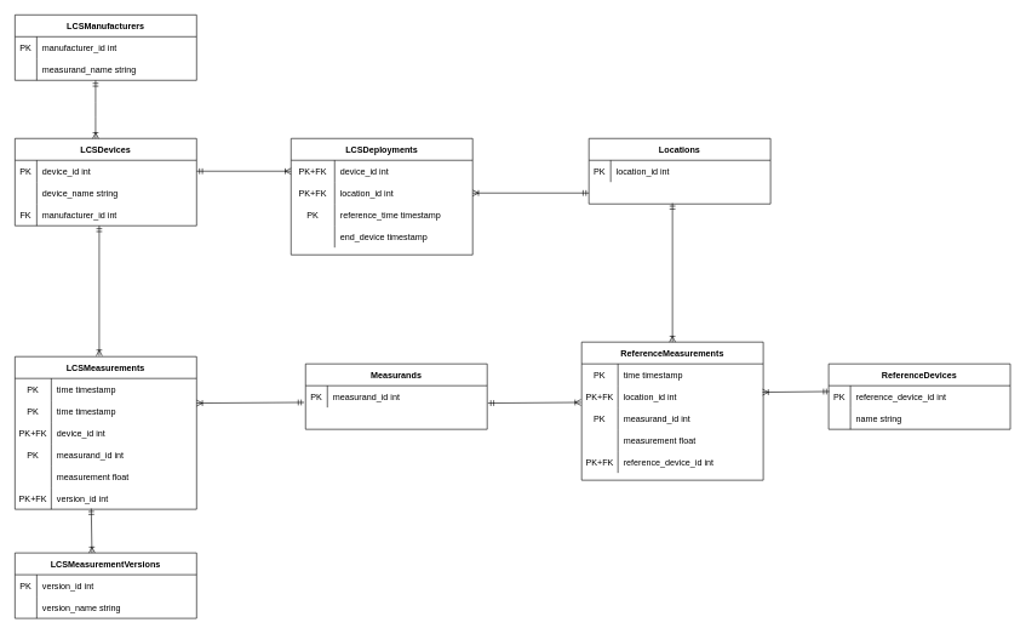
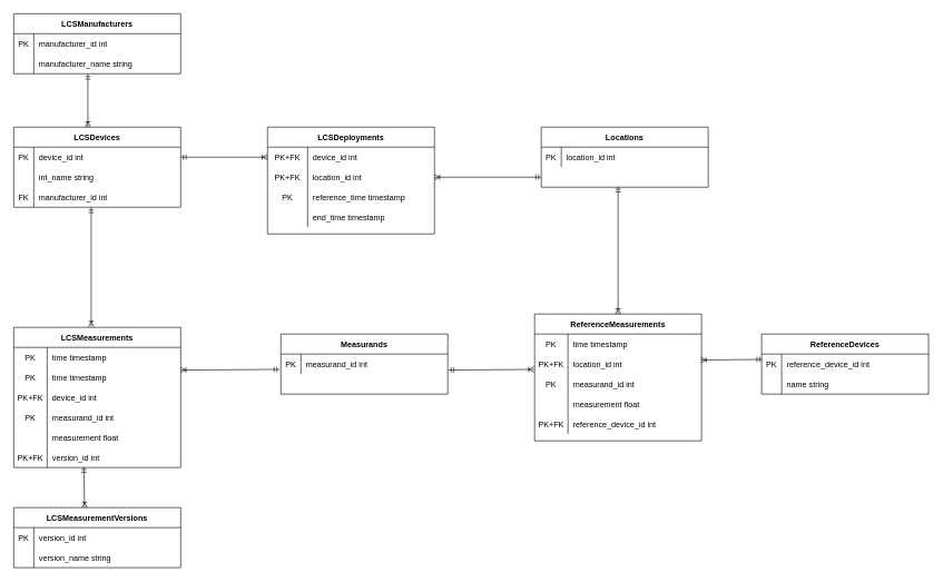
- <mxCell id="66" value="measurand_name string" style="shape=partialRectangle;overflow=hidden;connectable=0;fillColor=none;top=0;left=0;bottom=0;right=0;align=left;spacingLeft=6;" parent="64" vertex="1"><mxGeometry x="30" width="220" height="30" as="geometry" /></mxCell>
+ <mxCell id="66" value="manufacturer_name string" style="shape=partialRectangle;overflow=hidden;connectable=0;fillColor=none;top=0;left=0;bottom=0;right=0;align=left;spacingLeft=6;" parent="64" vertex="1"><mxGeometry x="30" width="220" height="30" as="geometry" /></mxCell>
- <mxCell id="56" value="device_name string" style="shape=partialRectangle;overflow=hidden;connectable=0;fillColor=none;top=0;left=0;bottom=0;right=0;align=left;spacingLeft=6;" parent="54" vertex="1"><mxGeometry x="30" width="220" height="30" as="geometry" /></mxCell>
+ <mxCell id="56" value="int_name string" style="shape=partialRectangle;overflow=hidden;connectable=0;fillColor=none;top=0;left=0;bottom=0;right=0;align=left;spacingLeft=6;" parent="54" vertex="1"><mxGeometry x="30" width="220" height="30" as="geometry" /></mxCell>
- <mxCell id="30" value="end_device timestamp" style="shape=partialRectangle;overflow=hidden;connectable=0;fillColor=none;top=0;left=0;bottom=0;right=0;align=left;spacingLeft=6;" parent="28" vertex="1"><mxGeometry x="60" width="190" height="30" as="geometry" /></mxCell>
+ <mxCell id="30" value="end_time timestamp" style="shape=partialRectangle;overflow=hidden;connectable=0;fillColor=none;top=0;left=0;bottom=0;right=0;align=left;spacingLeft=6;" parent="28" vertex="1"><mxGeometry x="60" width="190" height="30" as="geometry" /></mxCell>
